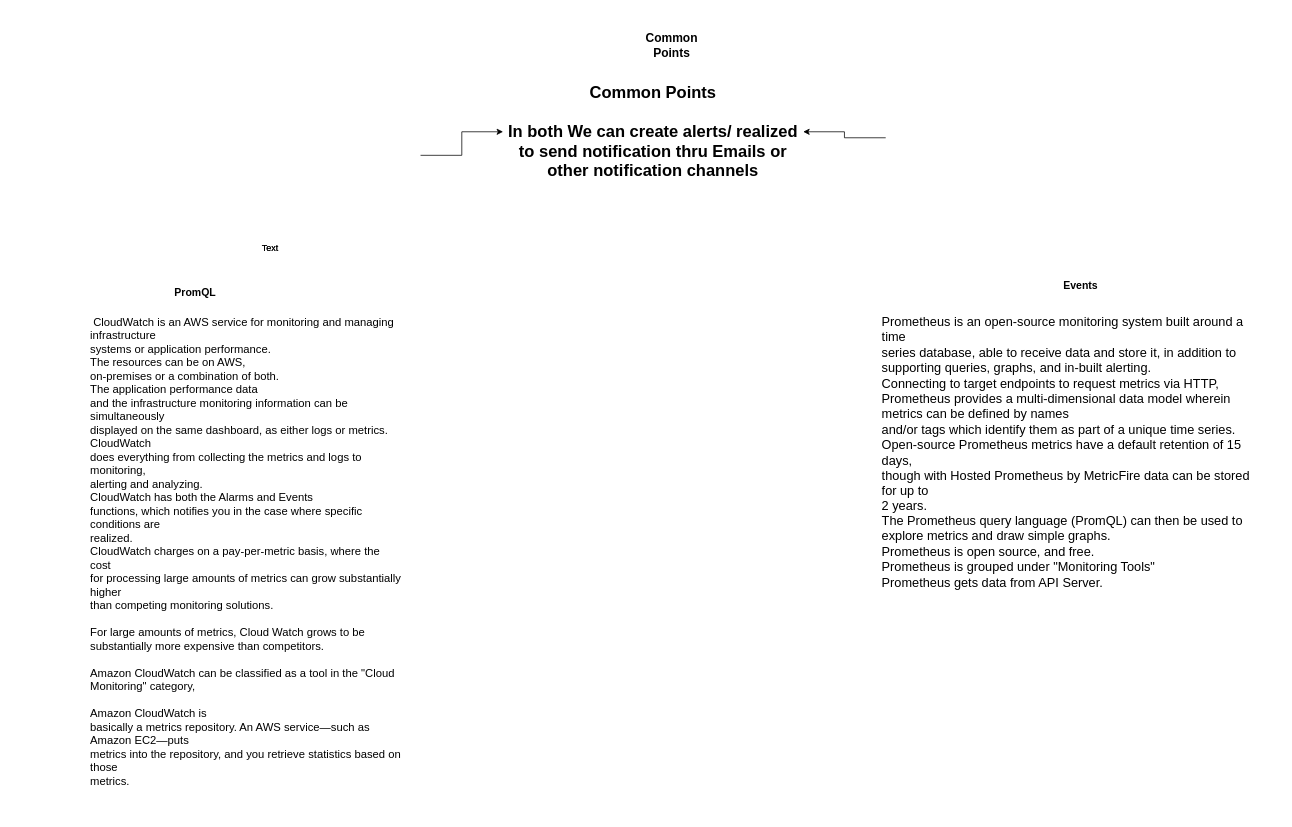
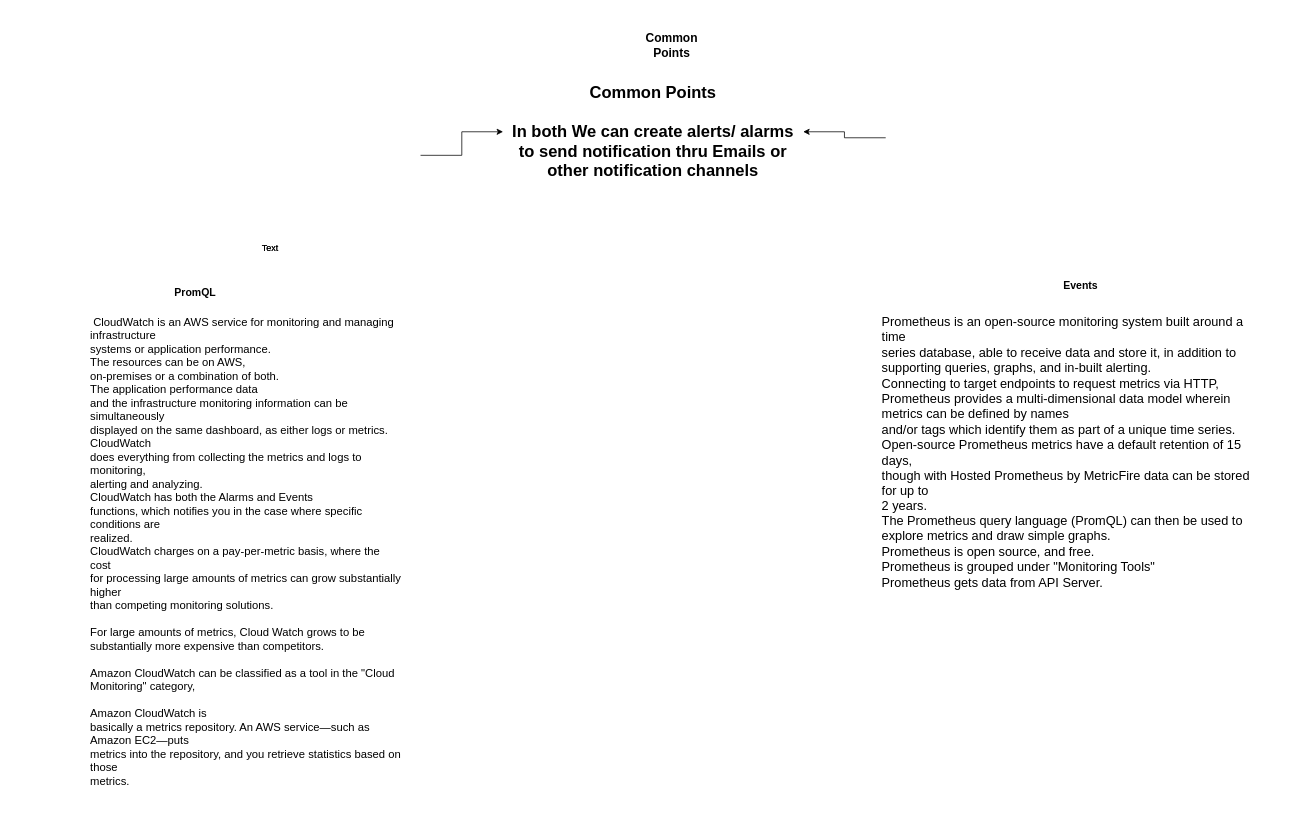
- <mxCell id="13" value="&lt;div style=&quot;font-size: 22px&quot;&gt;&lt;font style=&quot;font-size: 22px&quot;&gt;&lt;b&gt;Common Points&lt;/b&gt;&lt;/font&gt;&lt;/div&gt;&lt;div style=&quot;font-size: 22px&quot;&gt;&lt;font style=&quot;font-size: 22px&quot;&gt;&lt;b&gt;&lt;br&gt;&lt;/b&gt;&lt;/font&gt;&lt;/div&gt;&lt;div style=&quot;font-size: 22px&quot;&gt;&lt;font style=&quot;font-size: 22px&quot;&gt;&lt;b&gt;In both We can create alerts/ realized to send notification thru Emails or other notification channels&lt;br&gt;&lt;/b&gt;&lt;/font&gt;&lt;/div&gt;" style="text;html=1;strokeColor=none;fillColor=none;align=center;verticalAlign=middle;whiteSpace=wrap;rounded=0;fontSize=14;" vertex="1" parent="1"><mxGeometry x="670" width="400" height="290" as="geometry" y="30" /></mxCell>
+ <mxCell id="13" value="&lt;div style=&quot;font-size: 22px&quot;&gt;&lt;font style=&quot;font-size: 22px&quot;&gt;&lt;b&gt;Common Points&lt;/b&gt;&lt;/font&gt;&lt;/div&gt;&lt;div style=&quot;font-size: 22px&quot;&gt;&lt;font style=&quot;font-size: 22px&quot;&gt;&lt;b&gt;&lt;br&gt;&lt;/b&gt;&lt;/font&gt;&lt;/div&gt;&lt;div style=&quot;font-size: 22px&quot;&gt;&lt;font style=&quot;font-size: 22px&quot;&gt;&lt;b&gt;In both We can create alerts/ alarms to send notification thru Emails or other notification channels&lt;br&gt;&lt;/b&gt;&lt;/font&gt;&lt;/div&gt;" style="text;html=1;strokeColor=none;fillColor=none;align=center;verticalAlign=middle;whiteSpace=wrap;rounded=0;fontSize=14;" vertex="1" parent="1"><mxGeometry x="670" width="400" height="290" as="geometry" y="30" /></mxCell>
